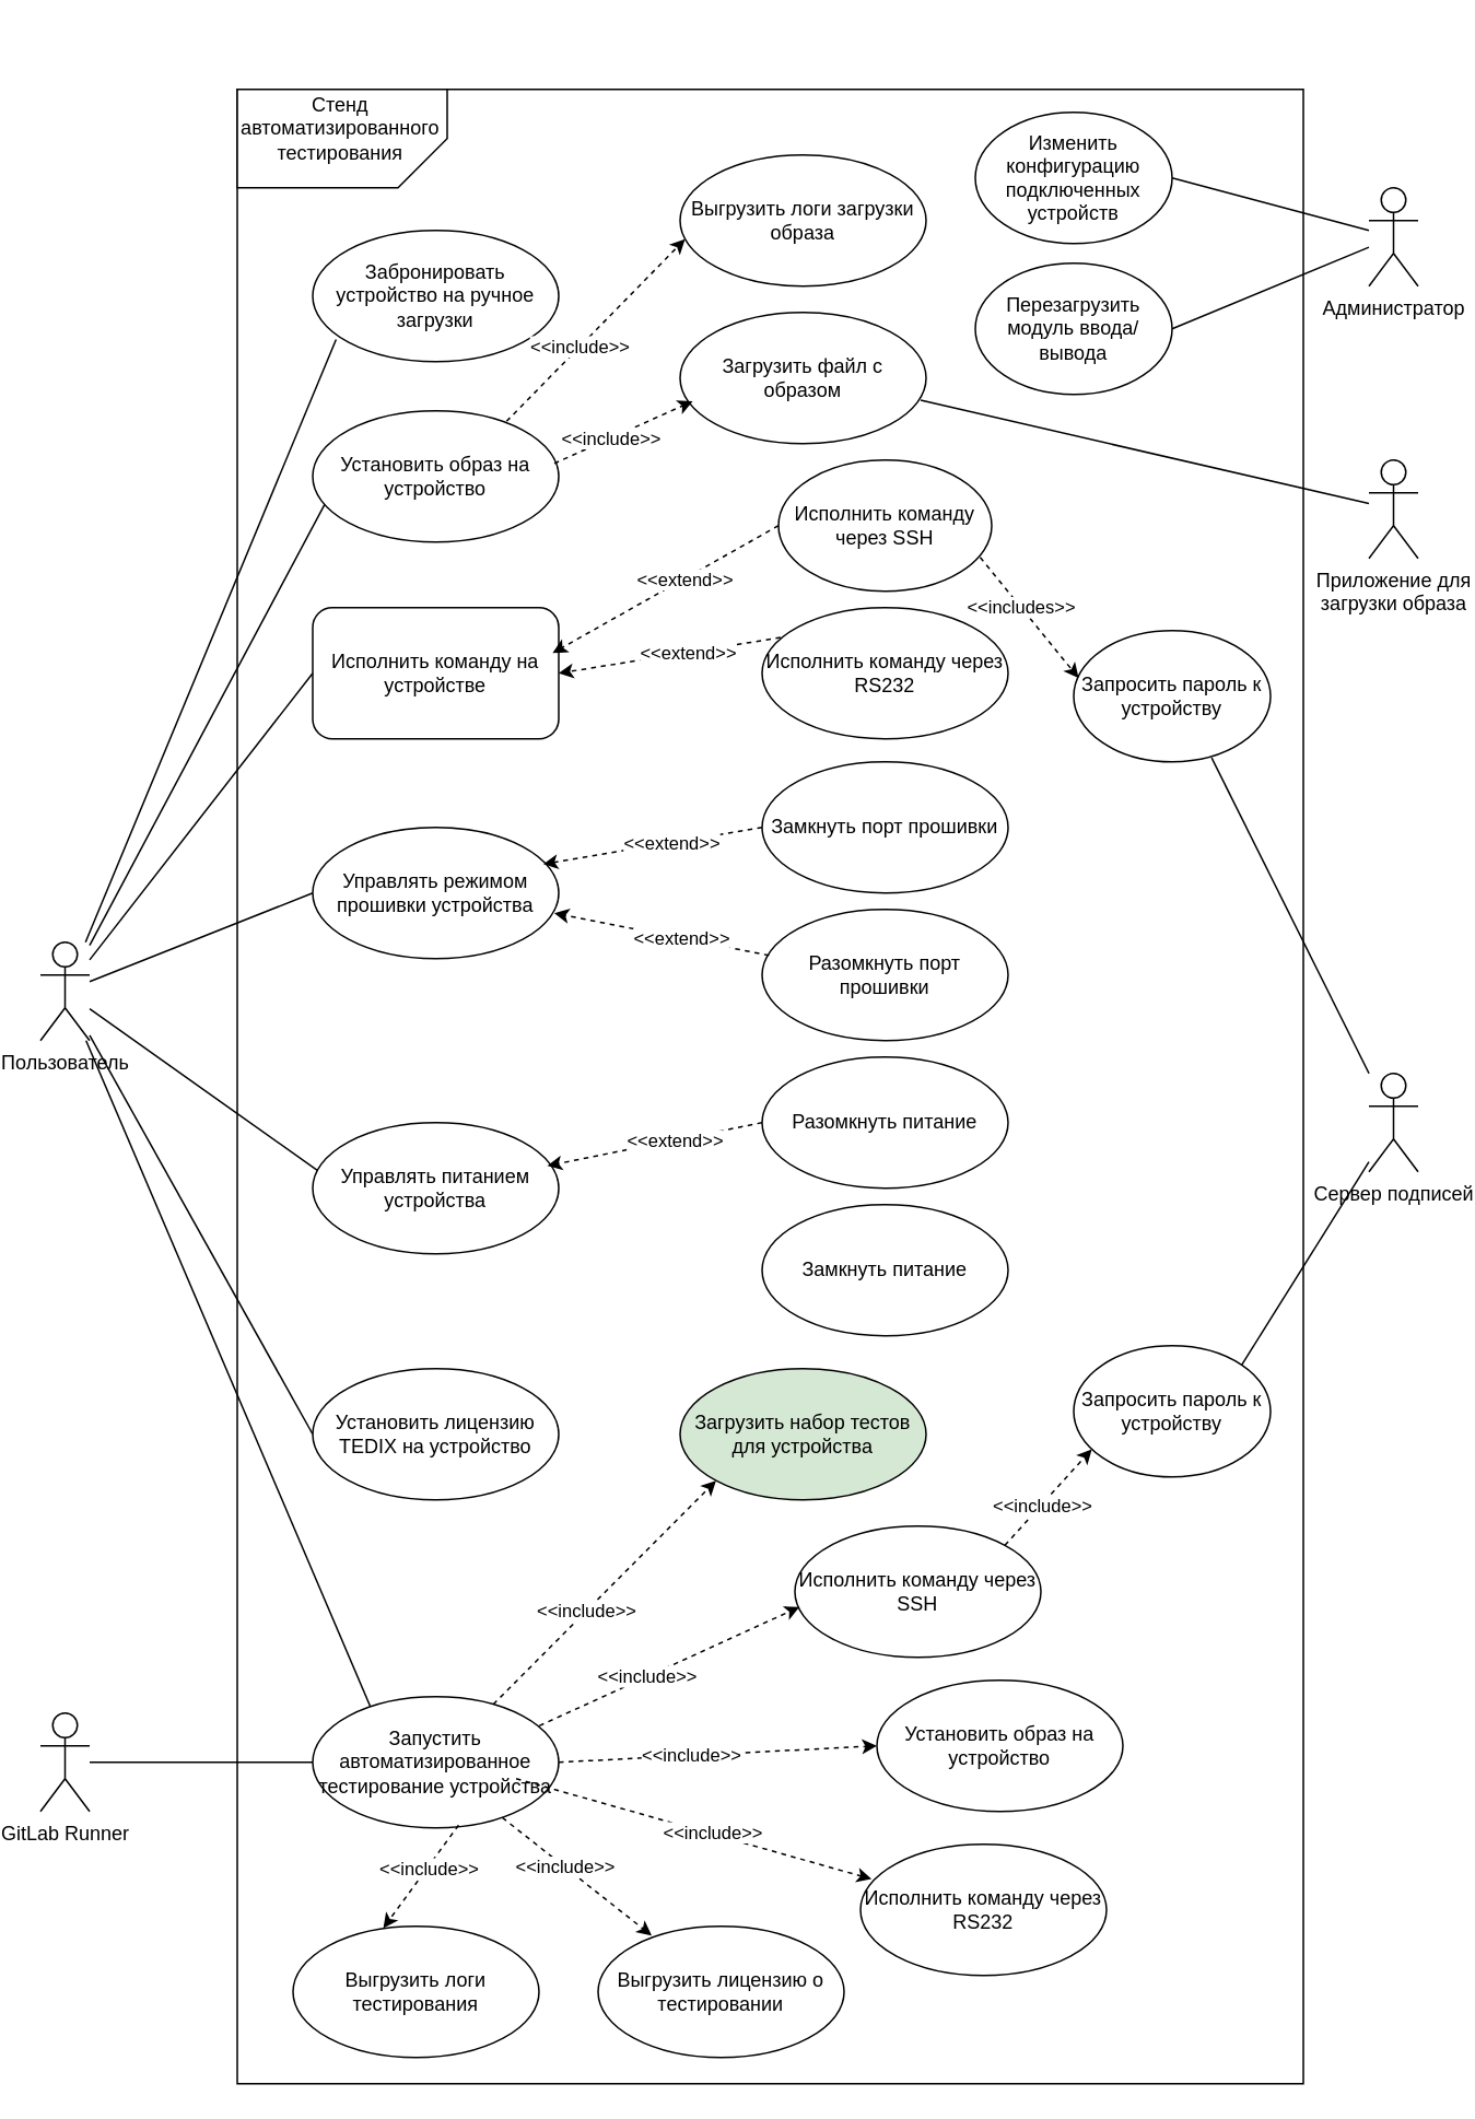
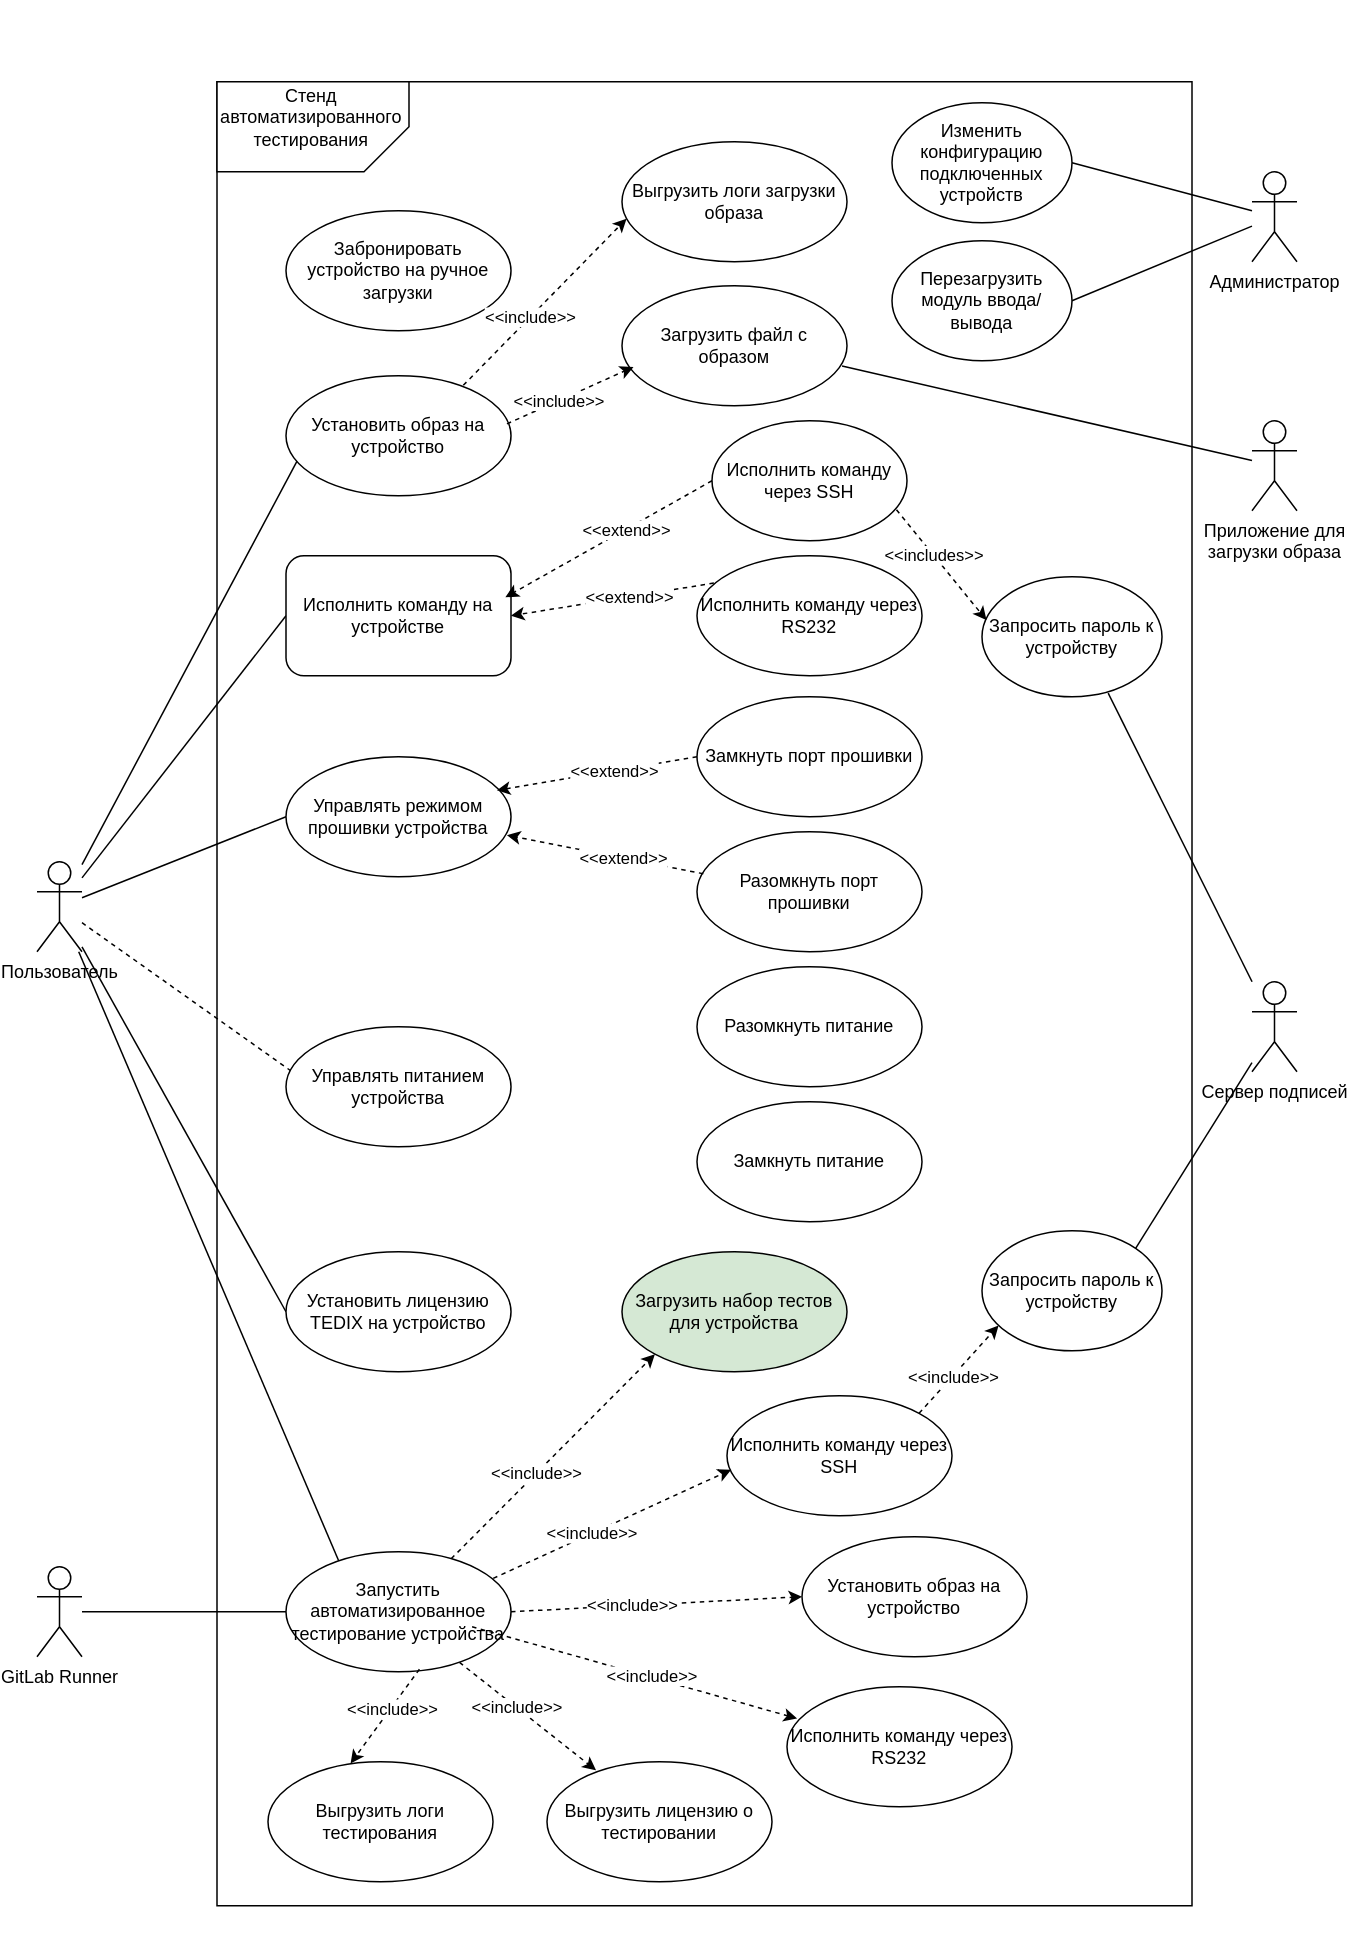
- <mxCell id="3" style="rounded=0;orthogonalLoop=1;jettySize=auto;html=1;entryX=0.095;entryY=0.831;entryDx=0;entryDy=0;endArrow=none;startFill=0;entryPerimeter=0;" parent="1" source="9" target="13" edge="1"><mxGeometry relative="1" as="geometry" /></mxCell>
- <mxCell id="10" style="rounded=0;orthogonalLoop=1;jettySize=auto;html=1;entryX=0.025;entryY=0.372;entryDx=0;entryDy=0;entryPerimeter=0;endArrow=none;startFill=0;" parent="1" source="9" target="15" edge="1"><mxGeometry relative="1" as="geometry"><mxPoint x="77" y="334" as="sourcePoint" /><mxPoint x="184" y="609" as="targetPoint" /></mxGeometry></mxCell>
+ <mxCell id="10" style="rounded=0;orthogonalLoop=1;jettySize=auto;html=1;entryX=0.025;entryY=0.372;entryDx=0;entryDy=0;entryPerimeter=0;endArrow=none;startFill=0;dashed=1;" parent="1" source="9" target="15" edge="1"><mxGeometry relative="1" as="geometry"><mxPoint x="77" y="334" as="sourcePoint" /><mxPoint x="184" y="609" as="targetPoint" /></mxGeometry></mxCell>
- <mxCell id="58" style="rounded=0;orthogonalLoop=1;jettySize=auto;html=1;entryX=0.954;entryY=0.329;entryDx=0;entryDy=0;dashed=1;exitX=0;exitY=0.5;exitDx=0;exitDy=0;entryPerimeter=0;" parent="1" source="52" target="15" edge="1"><mxGeometry relative="1" as="geometry"><mxPoint x="474" y="592" as="sourcePoint" /><mxPoint x="343" y="566" as="targetPoint" /></mxGeometry></mxCell>
- <mxCell id="59" value="&amp;lt;&amp;lt;extend&amp;gt;&amp;gt;" style="edgeLabel;html=1;align=center;verticalAlign=middle;resizable=0;points=[];" parent="58" vertex="1" connectable="0"><mxGeometry x="-0.171" relative="1" as="geometry"><mxPoint as="offset" /></mxGeometry></mxCell>
